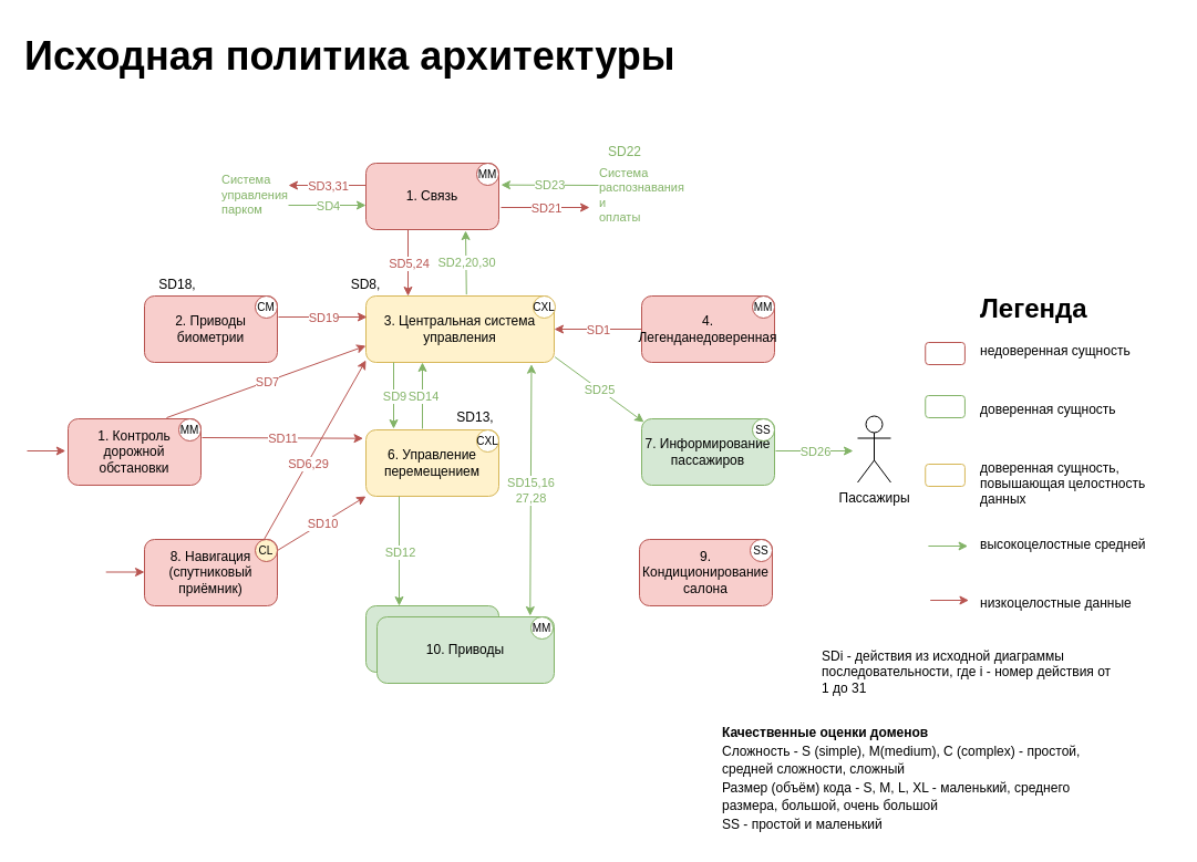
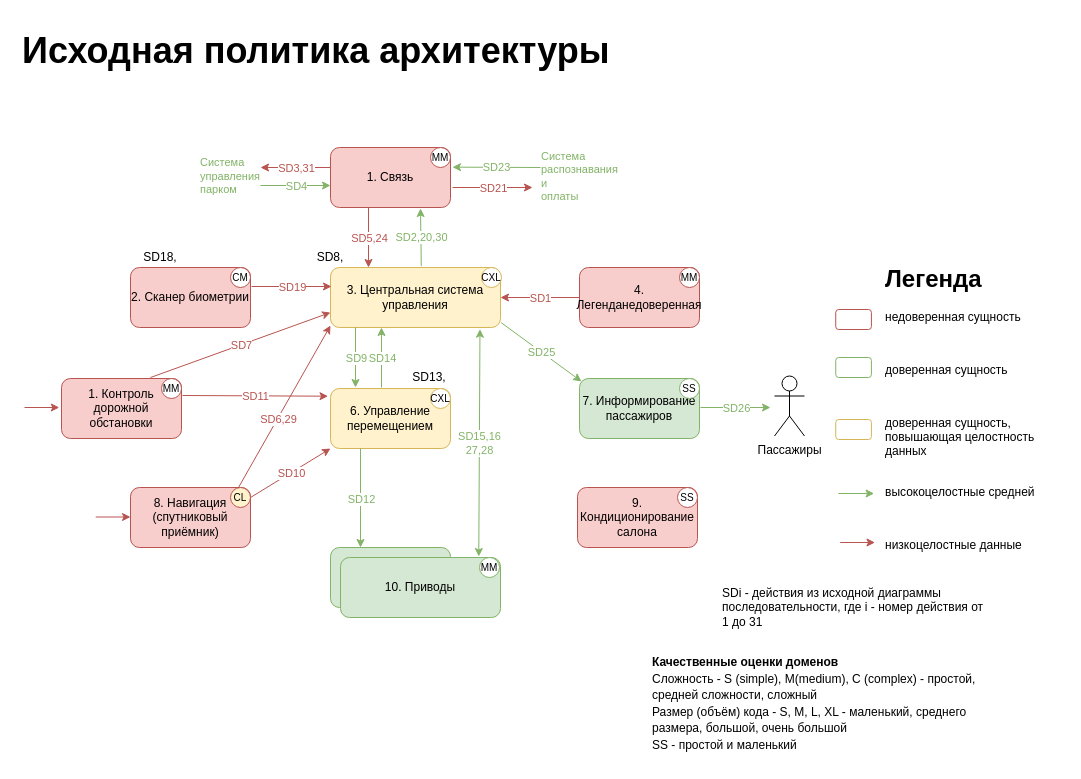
- <mxCell id="67" value="SD22" style="text;html=1;align=center;verticalAlign=middle;whiteSpace=wrap;rounded=0;fontColor=#82B366;" parent="1" vertex="1"><mxGeometry x="534" y="127" width="60" height="20" as="geometry" /></mxCell>
- <mxCell id="12" value="2. Приводы биометрии" style="rounded=1;whiteSpace=wrap;html=1;strokeColor=#b85450;fillColor=#f8cecc;" parent="1" vertex="1"><mxGeometry x="130" y="267" width="120" height="60" as="geometry" /></mxCell>
+ <mxCell id="12" value="2. Сканер биометрии" style="rounded=1;whiteSpace=wrap;html=1;strokeColor=#b85450;fillColor=#f8cecc;" parent="1" vertex="1"><mxGeometry x="130" y="267" width="120" height="60" as="geometry" /></mxCell>
- <mxCell id="77" value="SDi - действия из исходной диаграммы последовательности, где i - номер действия от 1 до 31" style="text;html=1;strokeColor=none;fillColor=none;align=left;verticalAlign=middle;whiteSpace=wrap;rounded=0;" parent="1" vertex="1"><mxGeometry x="740" y="577" width="270" height="60" as="geometry" /></mxCell>
+ <mxCell id="77" value="SDi - действия из исходной диаграммы последовательности, где i - номер действия от 1 до 31" style="text;html=1;strokeColor=none;fillColor=none;align=left;verticalAlign=middle;whiteSpace=wrap;rounded=0;" parent="1" vertex="1"><mxGeometry x="720" y="577" width="270" height="60" as="geometry" /></mxCell>
